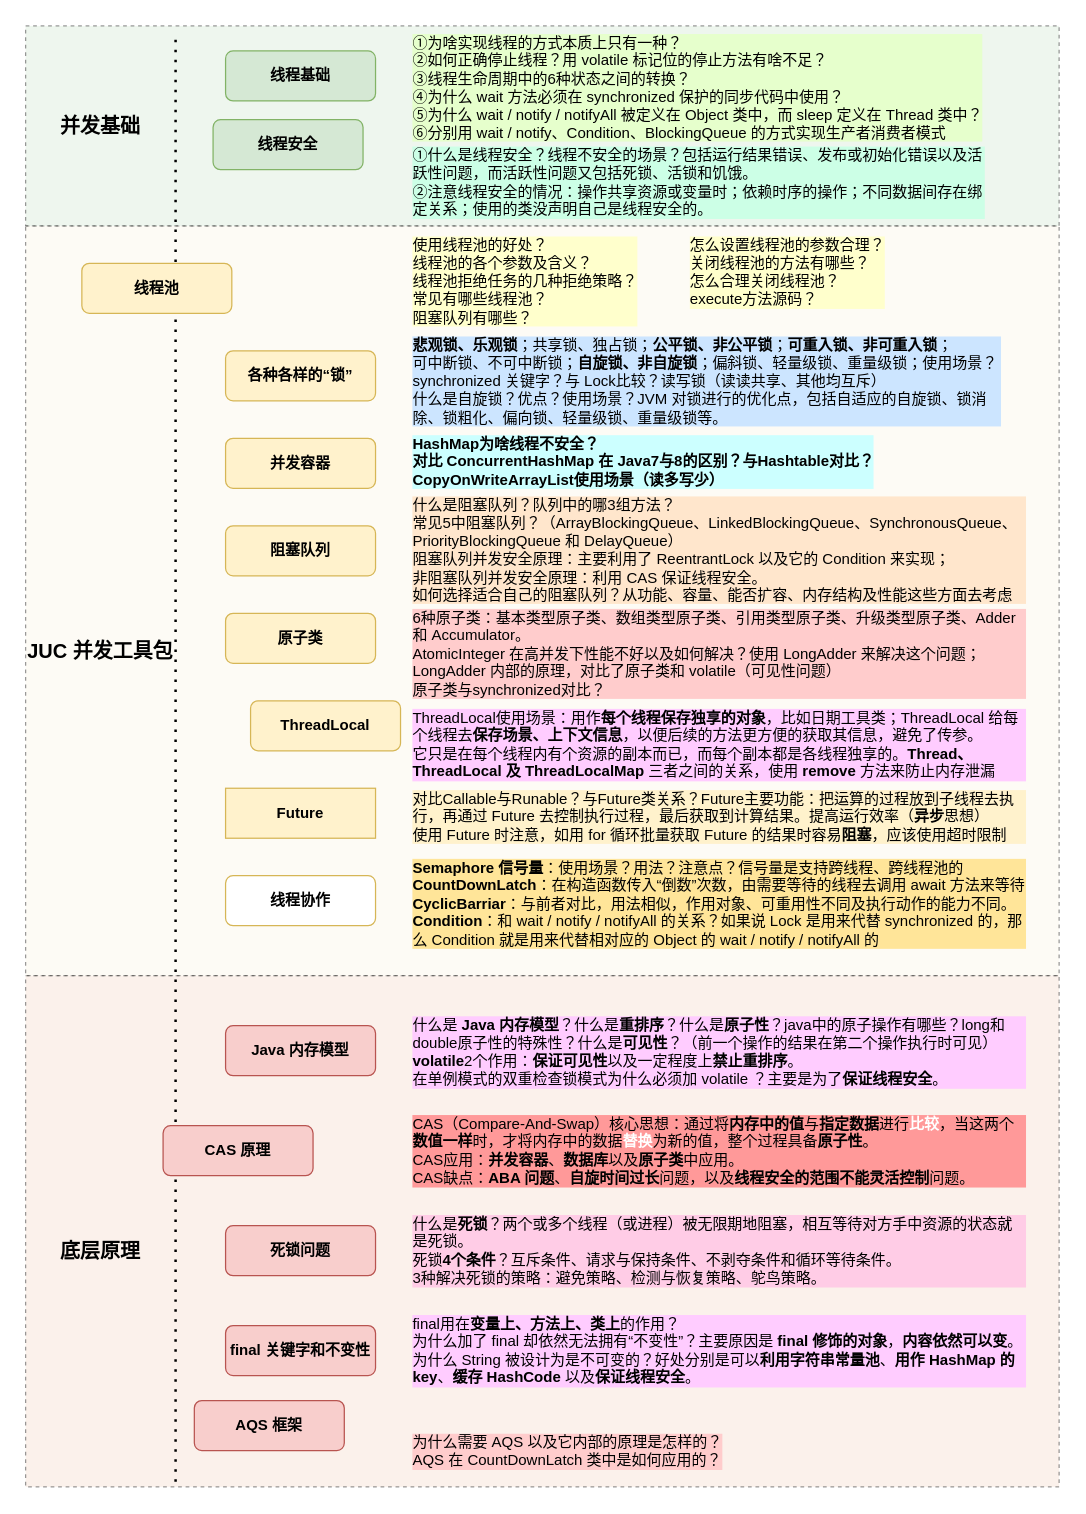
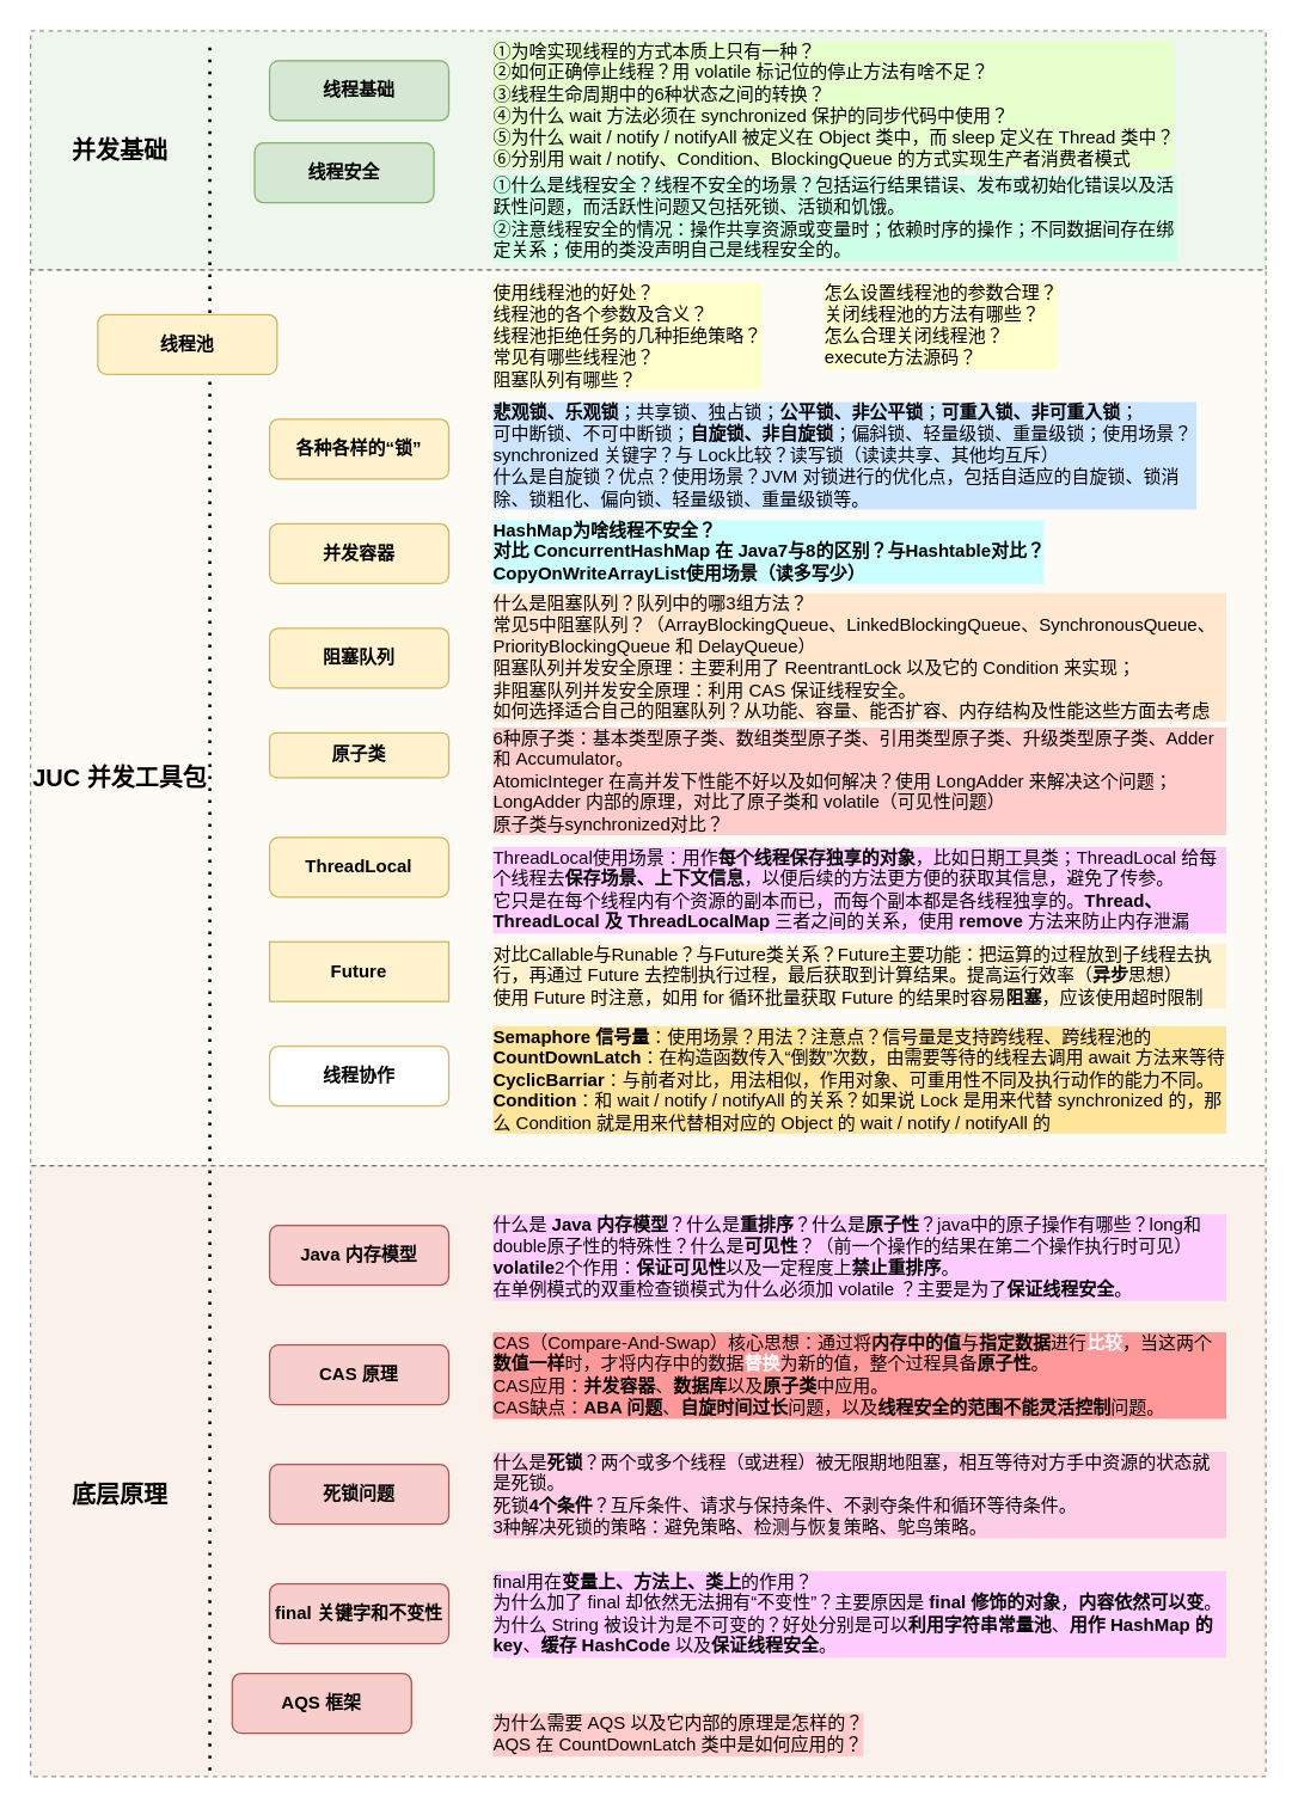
- <mxCell id="15" value="原子类" style="rounded=1;whiteSpace=wrap;html=1;fontStyle=1;flipV=1;flipH=1;fillColor=#fff2cc;strokeColor=#d6b656;" vertex="1" parent="1"><mxGeometry x="180" y="490" width="120" height="40" as="geometry" /></mxCell>
+ <mxCell id="15" value="原子类" style="rounded=1;whiteSpace=wrap;html=1;fontStyle=1;flipV=1;flipH=1;fillColor=#fff2cc;strokeColor=#d6b656;" vertex="1" parent="1"><mxGeometry x="180" y="490" width="120" height="30" as="geometry" /></mxCell>
- <mxCell id="16" value="ThreadLocal" style="rounded=1;whiteSpace=wrap;html=1;fontStyle=1;flipV=1;flipH=1;fillColor=#fff2cc;strokeColor=#d6b656;" vertex="1" parent="1"><mxGeometry x="200" y="560" width="120" height="40" as="geometry" /></mxCell>
+ <mxCell id="16" value="ThreadLocal" style="rounded=1;whiteSpace=wrap;html=1;fontStyle=1;flipV=1;flipH=1;fillColor=#fff2cc;strokeColor=#d6b656;" vertex="1" parent="1"><mxGeometry x="180" y="560" width="120" height="40" as="geometry" /></mxCell>
- <mxCell id="20" value="CAS 原理" style="rounded=1;whiteSpace=wrap;html=1;fontStyle=1;flipV=1;flipH=1;fillColor=#f8cecc;strokeColor=#b85450;" vertex="1" parent="1"><mxGeometry x="130" y="900" width="120" height="40" as="geometry" /></mxCell>
+ <mxCell id="20" value="CAS 原理" style="rounded=1;whiteSpace=wrap;html=1;fontStyle=1;flipV=1;flipH=1;fillColor=#f8cecc;strokeColor=#b85450;" vertex="1" parent="1"><mxGeometry x="180" y="900" width="120" height="40" as="geometry" /></mxCell>
